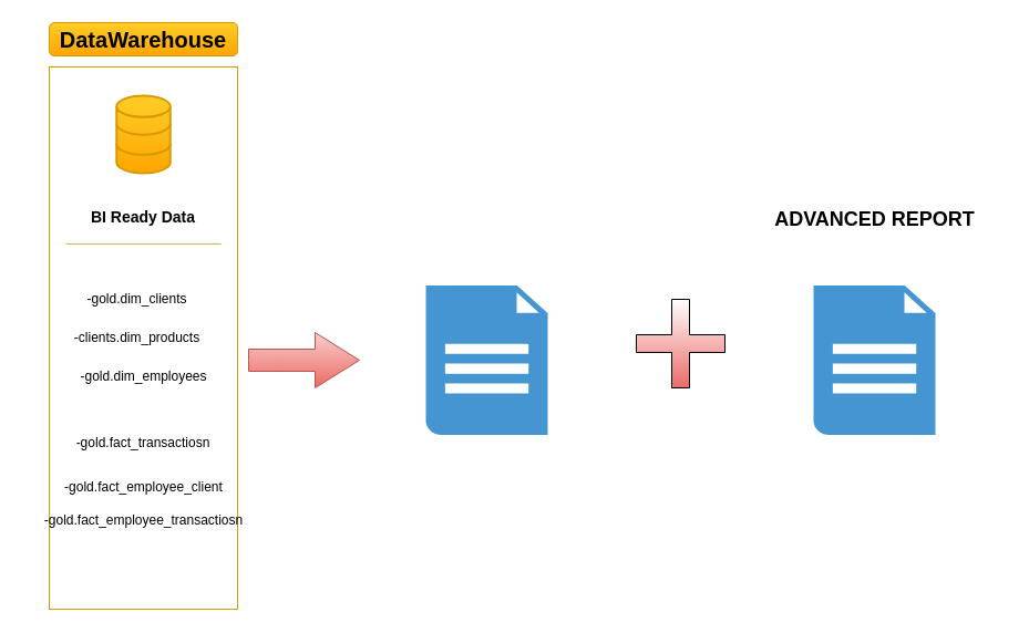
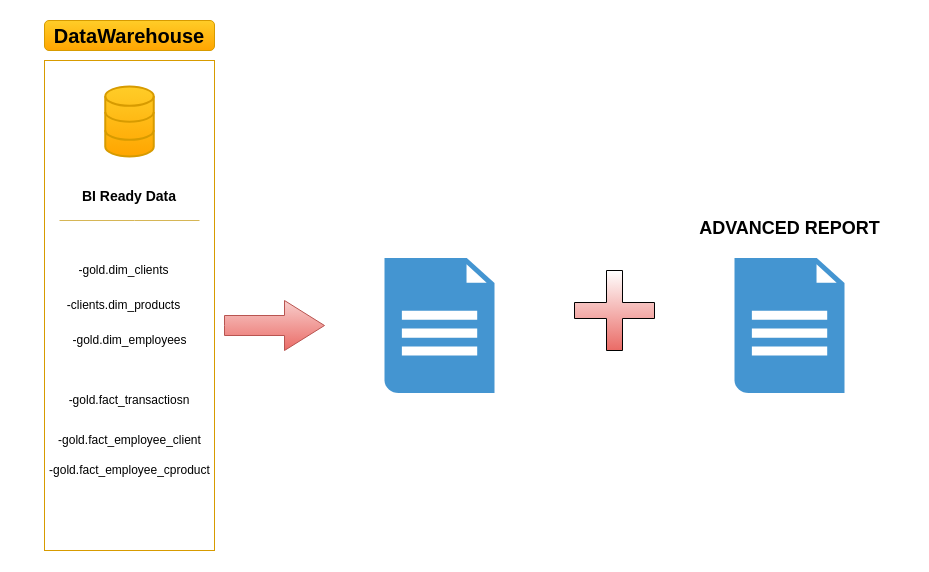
- <mxCell id="16" value="&lt;span style=&quot;font-size: 18px; font-weight: 700;&quot;&gt;ADVANCED REPORT&lt;/span&gt;" style="text;html=1;align=center;verticalAlign=middle;whiteSpace=wrap;rounded=0;" vertex="1" parent="1"><mxGeometry x="671.5" y="167.5" width="235" height="60" as="geometry" /></mxCell>
+ <mxCell id="16" value="&lt;span style=&quot;font-size: 18px; font-weight: 700;&quot;&gt;ADVANCED REPORT&lt;/span&gt;" style="text;html=1;align=center;verticalAlign=middle;whiteSpace=wrap;rounded=0;" vertex="1" parent="1"><mxGeometry x="671.5" y="197.5" width="235" height="60" as="geometry" /></mxCell>
- <mxCell id="12" value="-gold.fact_employee_transactiosn" style="text;html=1;align=center;verticalAlign=middle;whiteSpace=wrap;rounded=0;" parent="1" vertex="1"><mxGeometry x="20" y="450" width="219" height="40" as="geometry" /></mxCell>
+ <mxCell id="12" value="-gold.fact_employee_cproduct" style="text;html=1;align=center;verticalAlign=middle;whiteSpace=wrap;rounded=0;" parent="1" vertex="1"><mxGeometry x="20" y="450" width="219" height="40" as="geometry" /></mxCell>
